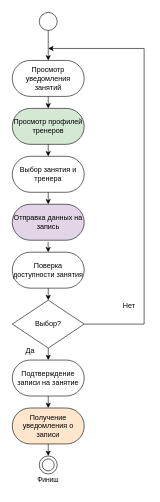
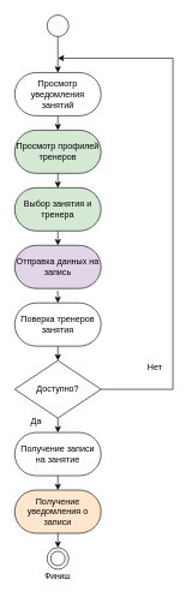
- <mxCell id="8" value="&lt;font style=&quot;vertical-align: inherit;&quot;&gt;&lt;font style=&quot;vertical-align: inherit;&quot;&gt;Выбор занятия и тренера&lt;/font&gt;&lt;/font&gt;" style="rounded=1;whiteSpace=wrap;html=1;arcSize=50;" parent="1" vertex="1"><mxGeometry x="20" y="260" width="120" height="60" as="geometry" /></mxCell>
+ <mxCell id="8" value="&lt;font style=&quot;vertical-align: inherit;&quot;&gt;&lt;font style=&quot;vertical-align: inherit;&quot;&gt;Выбор занятия и тренера&lt;/font&gt;&lt;/font&gt;" style="rounded=1;whiteSpace=wrap;html=1;arcSize=50;fillColor=#d5e8d4;" parent="1" vertex="1"><mxGeometry x="20" y="260" width="120" height="60" as="geometry" /></mxCell>
- <mxCell id="12" value="&lt;font style=&quot;vertical-align: inherit;&quot;&gt;&lt;font style=&quot;vertical-align: inherit;&quot;&gt;Поверка доступности занятия&lt;/font&gt;&lt;/font&gt;" style="rounded=1;whiteSpace=wrap;html=1;arcSize=50;" parent="1" vertex="1"><mxGeometry x="20" y="420" width="120" height="60" as="geometry" /></mxCell>
+ <mxCell id="12" value="&lt;font style=&quot;vertical-align: inherit;&quot;&gt;&lt;font style=&quot;vertical-align: inherit;&quot;&gt;Поверка тренеров занятия&lt;/font&gt;&lt;/font&gt;" style="rounded=1;whiteSpace=wrap;html=1;arcSize=50;" parent="1" vertex="1"><mxGeometry x="20" y="420" width="120" height="60" as="geometry" /></mxCell>
- <mxCell id="14" value="&lt;font style=&quot;vertical-align: inherit;&quot;&gt;&lt;font style=&quot;vertical-align: inherit;&quot;&gt;Выбор?&lt;/font&gt;&lt;/font&gt;" style="rhombus;whiteSpace=wrap;html=1;" parent="1" vertex="1"><mxGeometry x="20" y="500" width="120" height="80" as="geometry" /></mxCell>
+ <mxCell id="14" value="&lt;font style=&quot;vertical-align: inherit;&quot;&gt;&lt;font style=&quot;vertical-align: inherit;&quot;&gt;Доступно?&lt;/font&gt;&lt;/font&gt;" style="rhombus;whiteSpace=wrap;html=1;" parent="1" vertex="1"><mxGeometry x="20" y="500" width="120" height="80" as="geometry" /></mxCell>
- <mxCell id="19" value="&lt;font style=&quot;vertical-align: inherit;&quot;&gt;&lt;font style=&quot;vertical-align: inherit;&quot;&gt;Подтверждение записи на занятие&lt;/font&gt;&lt;/font&gt;" style="rounded=1;whiteSpace=wrap;html=1;arcSize=50;" parent="1" vertex="1"><mxGeometry x="20" y="600" width="120" height="60" as="geometry" /></mxCell>
+ <mxCell id="19" value="&lt;font style=&quot;vertical-align: inherit;&quot;&gt;&lt;font style=&quot;vertical-align: inherit;&quot;&gt;Получение записи на занятие&lt;/font&gt;&lt;/font&gt;" style="rounded=1;whiteSpace=wrap;html=1;arcSize=50;" parent="1" vertex="1"><mxGeometry x="20" y="600" width="120" height="60" as="geometry" /></mxCell>
